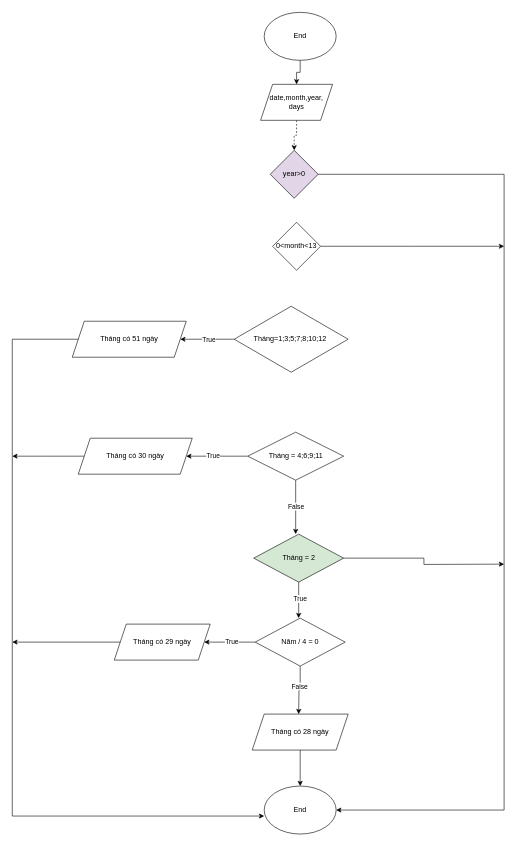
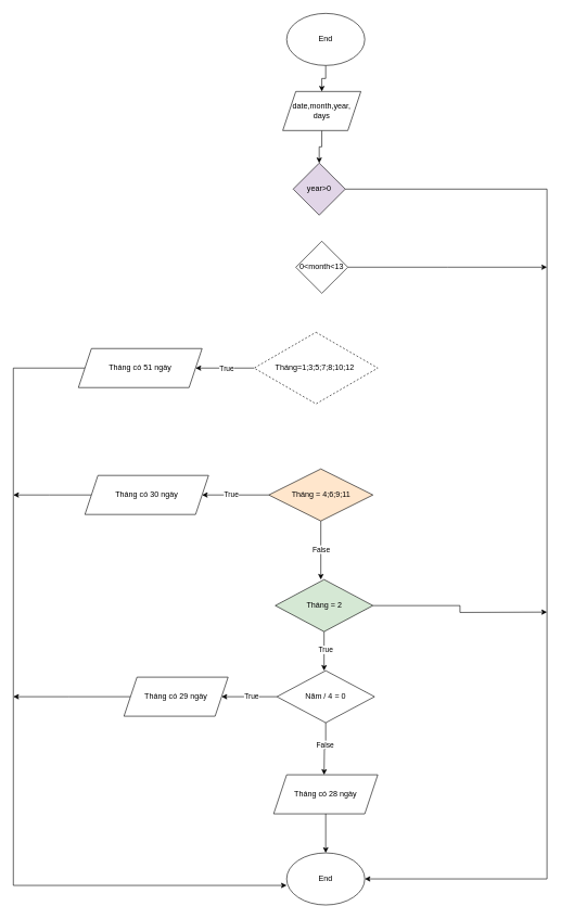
- <mxCell id="4" style="edgeStyle=orthogonalEdgeStyle;rounded=0;orthogonalLoop=1;jettySize=auto;html=1;dashed=1;" edge="1" parent="1" source="5" target="7"><mxGeometry relative="1" as="geometry" /></mxCell>
+ <mxCell id="4" style="edgeStyle=orthogonalEdgeStyle;rounded=0;orthogonalLoop=1;jettySize=auto;html=1;" edge="1" parent="1" source="5" target="7"><mxGeometry relative="1" as="geometry" /></mxCell>
- <mxCell id="13" value="Tháng=1;3;5;7;8;10;12&amp;nbsp;" style="rhombus;whiteSpace=wrap;html=1;" vertex="1" parent="1"><mxGeometry x="390" y="510" width="190" height="110" as="geometry" /></mxCell>
+ <mxCell id="13" value="Tháng=1;3;5;7;8;10;12&amp;nbsp;" style="rhombus;whiteSpace=wrap;html=1;dashed=1;" vertex="1" parent="1"><mxGeometry x="390" y="510" width="190" height="110" as="geometry" /></mxCell>
- <mxCell id="20" value="Tháng = 4;6;9;11" style="rhombus;whiteSpace=wrap;html=1;" vertex="1" parent="1"><mxGeometry x="412.5" y="720" width="160" height="80" as="geometry" /></mxCell>
+ <mxCell id="20" value="Tháng = 4;6;9;11" style="rhombus;whiteSpace=wrap;html=1;fillColor=#ffe6cc;" vertex="1" parent="1"><mxGeometry x="412.5" y="720" width="160" height="80" as="geometry" /></mxCell>
